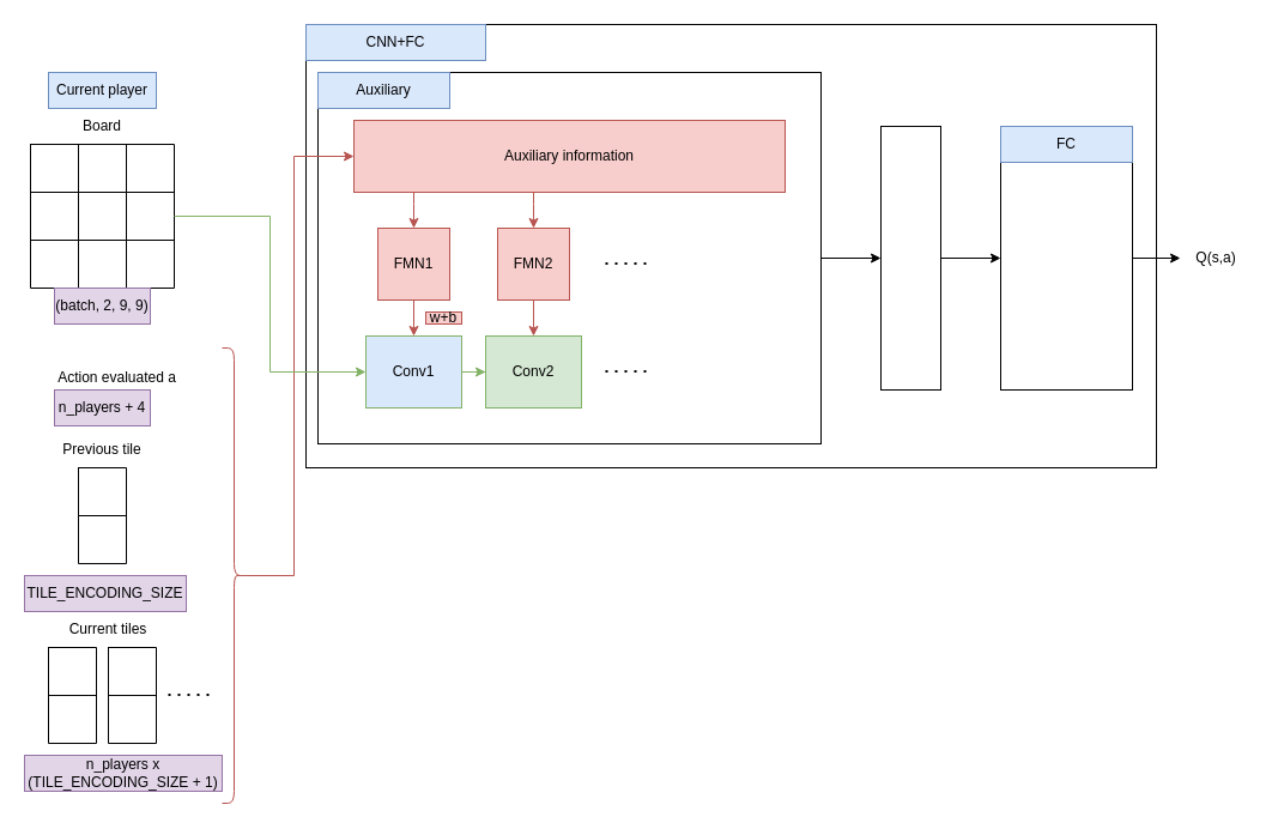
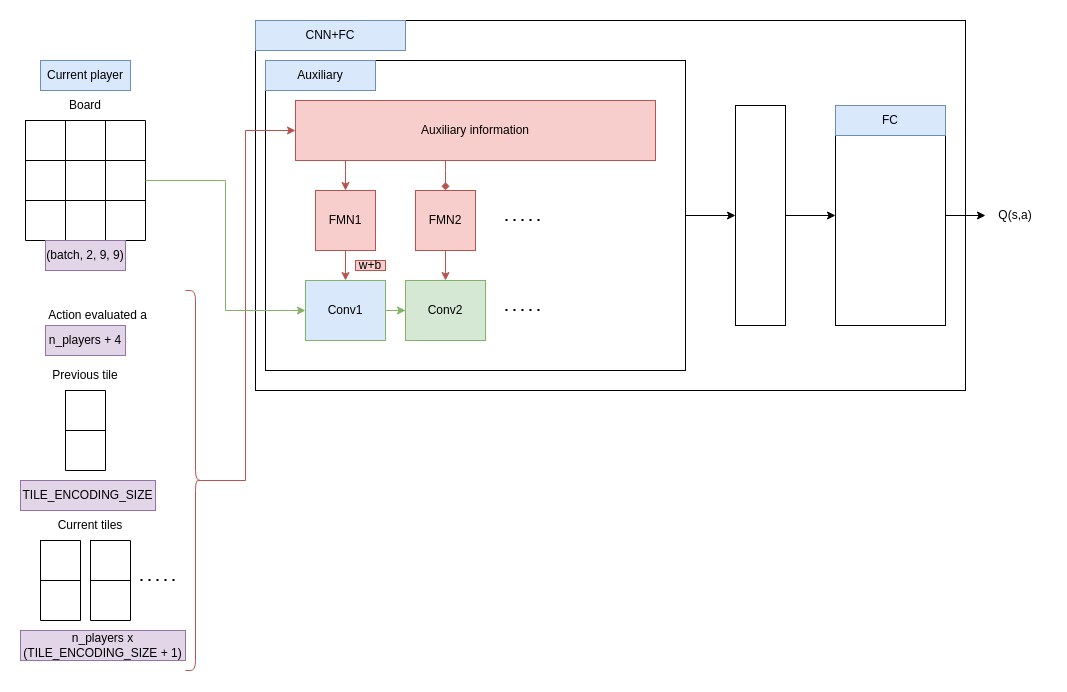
- <mxCell id="39" style="edgeStyle=orthogonalEdgeStyle;rounded=0;orthogonalLoop=1;jettySize=auto;html=1;entryX=0.5;entryY=0;entryDx=0;entryDy=0;fillColor=#f8cecc;strokeColor=#b85450;" edge="1" parent="1" source="40" target="51"><mxGeometry relative="1" as="geometry"><Array as="points"><mxPoint x="445" y="170" /><mxPoint x="445" y="170" /></Array></mxGeometry></mxCell>
+ <mxCell id="39" style="edgeStyle=orthogonalEdgeStyle;rounded=0;orthogonalLoop=1;jettySize=auto;html=1;entryX=0.5;entryY=0;entryDx=0;entryDy=0;fillColor=#f8cecc;strokeColor=#b85450;endArrow=diamond;" edge="1" parent="1" source="40" target="51"><mxGeometry relative="1" as="geometry"><Array as="points"><mxPoint x="445" y="170" /><mxPoint x="445" y="170" /></Array></mxGeometry></mxCell>
